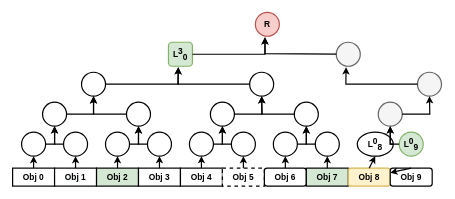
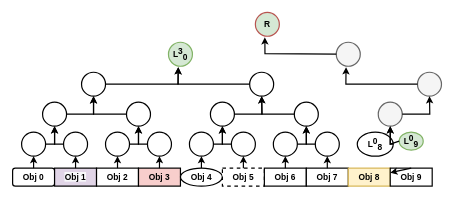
- <mxCell id="61" value="R" style="ellipse;whiteSpace=wrap;html=1;aspect=fixed;fillColor=#f8cecc;strokeColor=#b85450;fontSize=14;fontStyle=1;strokeWidth=2;" vertex="1" parent="1"><mxGeometry x="425" y="20" width="40" height="40" as="geometry" /></mxCell>
+ <mxCell id="61" value="R" style="ellipse;whiteSpace=wrap;html=1;aspect=fixed;fillColor=#d5e8d4;strokeColor=#b85450;fontSize=14;fontStyle=1;strokeWidth=2;" vertex="1" parent="1"><mxGeometry x="425" y="20" width="40" height="40" as="geometry" /></mxCell>
- <mxCell id="54" value="&lt;span style=&quot;font-family: helvetica; font-size: 14px;&quot;&gt;L&lt;/span&gt;&lt;sup style=&quot;font-family: helvetica; font-size: 14px;&quot;&gt;3&lt;/sup&gt;&lt;sub style=&quot;font-family: helvetica; font-size: 14px;&quot;&gt;0&lt;/sub&gt;" style="whiteSpace=wrap;html=1;aspect=fixed;fillColor=#d5e8d4;strokeColor=#82b366;fontSize=14;fontStyle=1;strokeWidth=2;rounded=1;" vertex="1" parent="1"><mxGeometry x="280" y="70" width="40" height="40" as="geometry" /></mxCell>
+ <mxCell id="54" value="&lt;span style=&quot;font-family: helvetica; font-size: 14px;&quot;&gt;L&lt;/span&gt;&lt;sup style=&quot;font-family: helvetica; font-size: 14px;&quot;&gt;3&lt;/sup&gt;&lt;sub style=&quot;font-family: helvetica; font-size: 14px;&quot;&gt;0&lt;/sub&gt;" style="ellipse;whiteSpace=wrap;html=1;aspect=fixed;fillColor=#d5e8d4;strokeColor=#82b366;fontSize=14;fontStyle=1;strokeWidth=2;" vertex="1" parent="1"><mxGeometry x="280" y="70" width="40" height="40" as="geometry" /></mxCell>
- <mxCell id="60" value="" style="endArrow=classic;html=1;entryX=0.407;entryY=1.039;entryDx=0;entryDy=0;entryPerimeter=0;strokeColor=#000000;rounded=0;fontSize=14;fontStyle=1;strokeWidth=2;" edge="1" parent="1" source="54" target="61"><mxGeometry width="50" height="50" relative="1" as="geometry"><mxPoint x="320" y="90" as="sourcePoint" /><mxPoint x="425" y="90" as="targetPoint" /><Array as="points"><mxPoint x="441" y="90" /></Array></mxGeometry></mxCell>
- <mxCell id="41" value="&lt;span style=&quot;font-family: helvetica; font-size: 14px;&quot;&gt;L&lt;/span&gt;&lt;sup style=&quot;font-family: helvetica; font-size: 14px;&quot;&gt;0&lt;/sup&gt;&lt;sub style=&quot;font-family: helvetica; font-size: 14px;&quot;&gt;9&lt;/sub&gt;" style="ellipse;whiteSpace=wrap;html=1;aspect=fixed;fillColor=#d5e8d4;strokeColor=#82b366;fontSize=14;fontStyle=1;strokeWidth=2;" vertex="1" parent="1"><mxGeometry x="665" y="220" width="40" height="40" as="geometry" /></mxCell>
+ <mxCell id="41" value="&lt;span style=&quot;font-family: helvetica; font-size: 14px;&quot;&gt;L&lt;/span&gt;&lt;sup style=&quot;font-family: helvetica; font-size: 14px;&quot;&gt;0&lt;/sup&gt;&lt;sub style=&quot;font-family: helvetica; font-size: 14px;&quot;&gt;9&lt;/sub&gt;" style="ellipse;whiteSpace=wrap;html=1;aspect=fixed;fillColor=#d5e8d4;strokeColor=#82b366;fontSize=14;fontStyle=1;strokeWidth=2;" vertex="1" parent="1"><mxGeometry x="665" y="220" width="40" height="30" as="geometry" /></mxCell>
- <mxCell id="43" value="" style="endArrow=classic;html=1;entryX=0.5;entryY=1;entryDx=0;entryDy=0;exitX=0.5;exitY=0;exitDx=0;exitDy=0;fontSize=14;fontStyle=1;strokeWidth=2;" edge="1" parent="1" source="38" target="40"><mxGeometry width="50" height="50" relative="1" as="geometry"><mxPoint x="645" y="280" as="sourcePoint" /><mxPoint x="655" y="250" as="targetPoint" /></mxGeometry></mxCell>
- <mxCell id="2" value="Obj 0" style="rounded=0;whiteSpace=wrap;html=1;fontSize=14;fontStyle=1;strokeWidth=2;" vertex="1" parent="1"><mxGeometry x="20" y="280" width="70" height="30" as="geometry" /></mxCell>
+ <mxCell id="2" value="Obj 0" style="whiteSpace=wrap;html=1;fontSize=14;fontStyle=1;strokeWidth=2;rounded=1;" vertex="1" parent="1"><mxGeometry x="20" y="280" width="70" height="30" as="geometry" /></mxCell>
- <mxCell id="3" value="&lt;span style=&quot;color: rgb(0, 0, 0); font-family: helvetica; font-size: 14px; font-style: normal; letter-spacing: normal; text-align: center; text-indent: 0px; text-transform: none; word-spacing: 0px; background-color: rgb(248, 249, 250); display: inline; float: none;&quot;&gt;Obj 1&lt;/span&gt;" style="rounded=0;whiteSpace=wrap;html=1;fontSize=14;fontStyle=1;strokeWidth=2;" vertex="1" parent="1"><mxGeometry x="90" y="280" width="70" height="30" as="geometry" /></mxCell>
+ <mxCell id="3" value="&lt;span style=&quot;color: rgb(0, 0, 0); font-family: helvetica; font-size: 14px; font-style: normal; letter-spacing: normal; text-align: center; text-indent: 0px; text-transform: none; word-spacing: 0px; background-color: rgb(248, 249, 250); display: inline; float: none;&quot;&gt;Obj 1&lt;/span&gt;" style="rounded=0;whiteSpace=wrap;html=1;fontSize=14;fontStyle=1;strokeWidth=2;fillColor=#e1d5e7;" vertex="1" parent="1"><mxGeometry x="90" y="280" width="70" height="30" as="geometry" /></mxCell>
- <mxCell id="11" value="Obj 2" style="rounded=0;whiteSpace=wrap;html=1;fontSize=14;fontStyle=1;strokeWidth=2;fillColor=#d5e8d4;" vertex="1" parent="1"><mxGeometry x="160" y="280" width="70" height="30" as="geometry" /></mxCell>
+ <mxCell id="11" value="Obj 2" style="rounded=0;whiteSpace=wrap;html=1;fontSize=14;fontStyle=1;strokeWidth=2;" vertex="1" parent="1"><mxGeometry x="160" y="280" width="70" height="30" as="geometry" /></mxCell>
- <mxCell id="12" value="Obj 3" style="rounded=0;whiteSpace=wrap;html=1;fontSize=14;fontStyle=1;strokeWidth=2;" vertex="1" parent="1"><mxGeometry x="230" y="280" width="70" height="30" as="geometry" /></mxCell>
+ <mxCell id="12" value="Obj 3" style="rounded=0;whiteSpace=wrap;html=1;fontSize=14;fontStyle=1;strokeWidth=2;fillColor=#f8cecc;" vertex="1" parent="1"><mxGeometry x="230" y="280" width="70" height="30" as="geometry" /></mxCell>
- <mxCell id="20" value="Obj 4" style="rounded=0;whiteSpace=wrap;html=1;fontSize=14;fontStyle=1;strokeWidth=2;" vertex="1" parent="1"><mxGeometry x="300" y="280" width="70" height="30" as="geometry" /></mxCell>
+ <mxCell id="20" value="Obj 4" style="ellipse;whiteSpace=wrap;html=1;fontSize=14;fontStyle=1;strokeWidth=2;" vertex="1" parent="1"><mxGeometry x="300" y="280" width="70" height="30" as="geometry" /></mxCell>
- <mxCell id="29" value="Obj 6" style="whiteSpace=wrap;html=1;fontSize=14;fontStyle=1;strokeWidth=2;rounded=1;" vertex="1" parent="1"><mxGeometry x="440" y="280" width="70" height="30" as="geometry" /></mxCell>
+ <mxCell id="29" value="Obj 6" style="rounded=0;whiteSpace=wrap;html=1;fontSize=14;fontStyle=1;strokeWidth=2;" vertex="1" parent="1"><mxGeometry x="440" y="280" width="70" height="30" as="geometry" /></mxCell>
- <mxCell id="30" value="Obj 7" style="rounded=0;whiteSpace=wrap;html=1;fontSize=14;fontStyle=1;strokeWidth=2;fillColor=#d5e8d4;" vertex="1" parent="1"><mxGeometry x="510" y="280" width="70" height="30" as="geometry" /></mxCell>
+ <mxCell id="30" value="Obj 7" style="rounded=0;whiteSpace=wrap;html=1;fontSize=14;fontStyle=1;strokeWidth=2;" vertex="1" parent="1"><mxGeometry x="510" y="280" width="70" height="30" as="geometry" /></mxCell>
- <mxCell id="38" value="Obj 8" style="whiteSpace=wrap;html=1;fillColor=#fff2cc;strokeColor=#d6b656;fontSize=14;fontStyle=1;strokeWidth=2;rounded=1;" vertex="1" parent="1"><mxGeometry x="580" y="280" width="70" height="30" as="geometry" /></mxCell>
+ <mxCell id="38" value="Obj 8" style="rounded=0;whiteSpace=wrap;html=1;fillColor=#fff2cc;strokeColor=#d6b656;fontSize=14;fontStyle=1;strokeWidth=2;" vertex="1" parent="1"><mxGeometry x="580" y="280" width="70" height="30" as="geometry" /></mxCell>
- <mxCell id="39" value="Obj 9" style="whiteSpace=wrap;html=1;fontSize=14;fontStyle=1;strokeWidth=2;rounded=1;" vertex="1" parent="1"><mxGeometry x="650" y="280" width="70" height="30" as="geometry" /></mxCell>
+ <mxCell id="39" value="Obj 9" style="rounded=0;whiteSpace=wrap;html=1;fontSize=14;fontStyle=1;strokeWidth=2;" vertex="1" parent="1"><mxGeometry x="650" y="280" width="70" height="30" as="geometry" /></mxCell>
